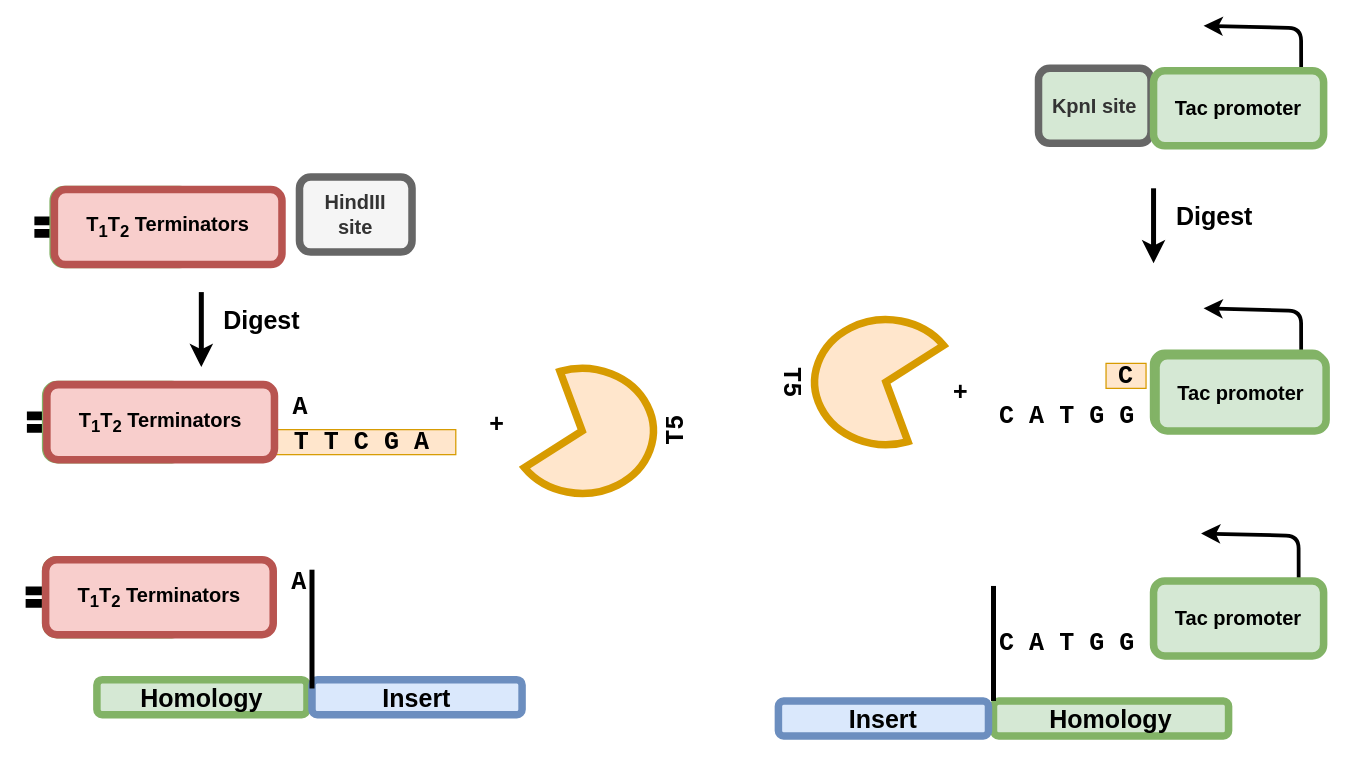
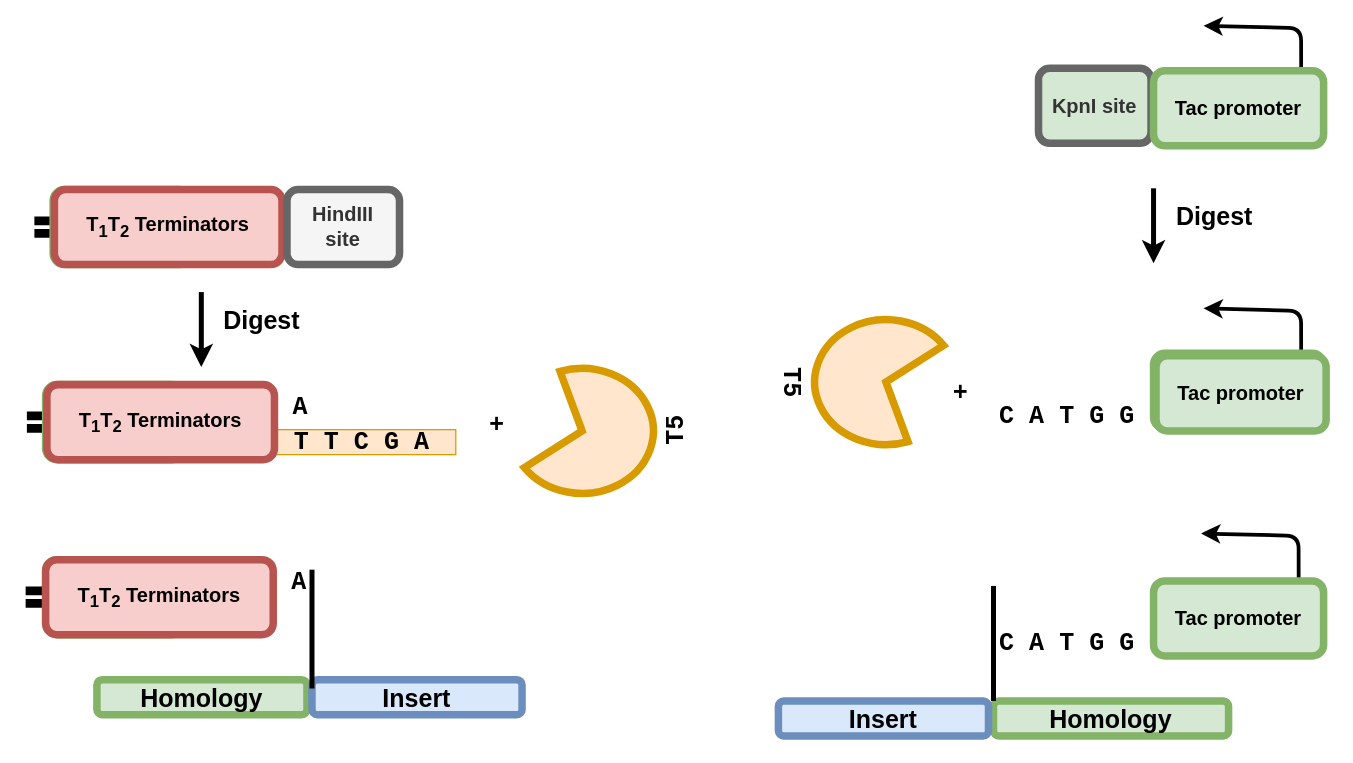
- <mxCell id="8" value="HindIII&lt;br&gt;site" style="rounded=1;whiteSpace=wrap;html=1;fillColor=#f5f5f5;strokeColor=#666666;fontStyle=1;fontSize=16;fontColor=#333333;strokeWidth=6;" parent="1" vertex="1"><mxGeometry x="239" y="141" width="90" height="60" as="geometry" /></mxCell>
+ <mxCell id="8" value="HindIII&lt;br&gt;site" style="rounded=1;whiteSpace=wrap;html=1;fillColor=#f5f5f5;strokeColor=#666666;fontStyle=1;fontSize=16;fontColor=#333333;strokeWidth=6;" parent="1" vertex="1"><mxGeometry x="229" y="151" width="90" height="60" as="geometry" /></mxCell>
- <mxCell id="31" value="C" style="text;html=1;strokeColor=#d79b00;fillColor=#ffe6cc;align=center;verticalAlign=middle;whiteSpace=wrap;rounded=0;fontFamily=Courier New;fontSize=20;fontStyle=1" parent="1" vertex="1"><mxGeometry x="884" y="290" width="32" height="20" as="geometry" /></mxCell>
